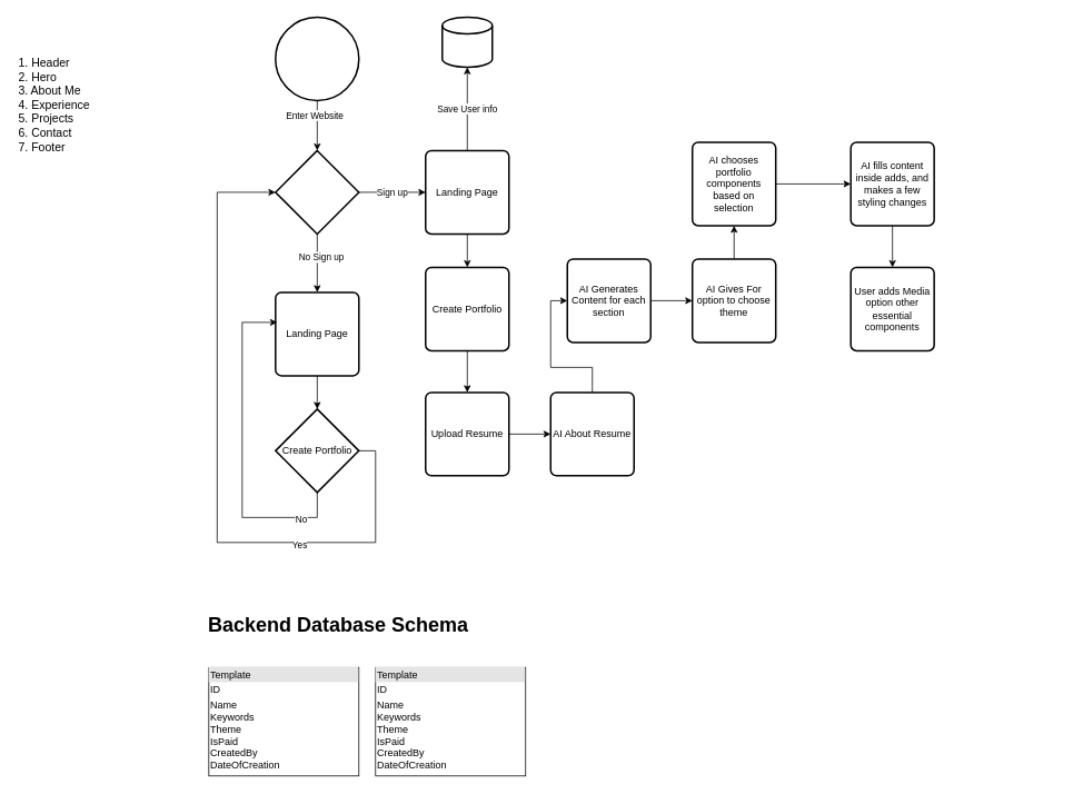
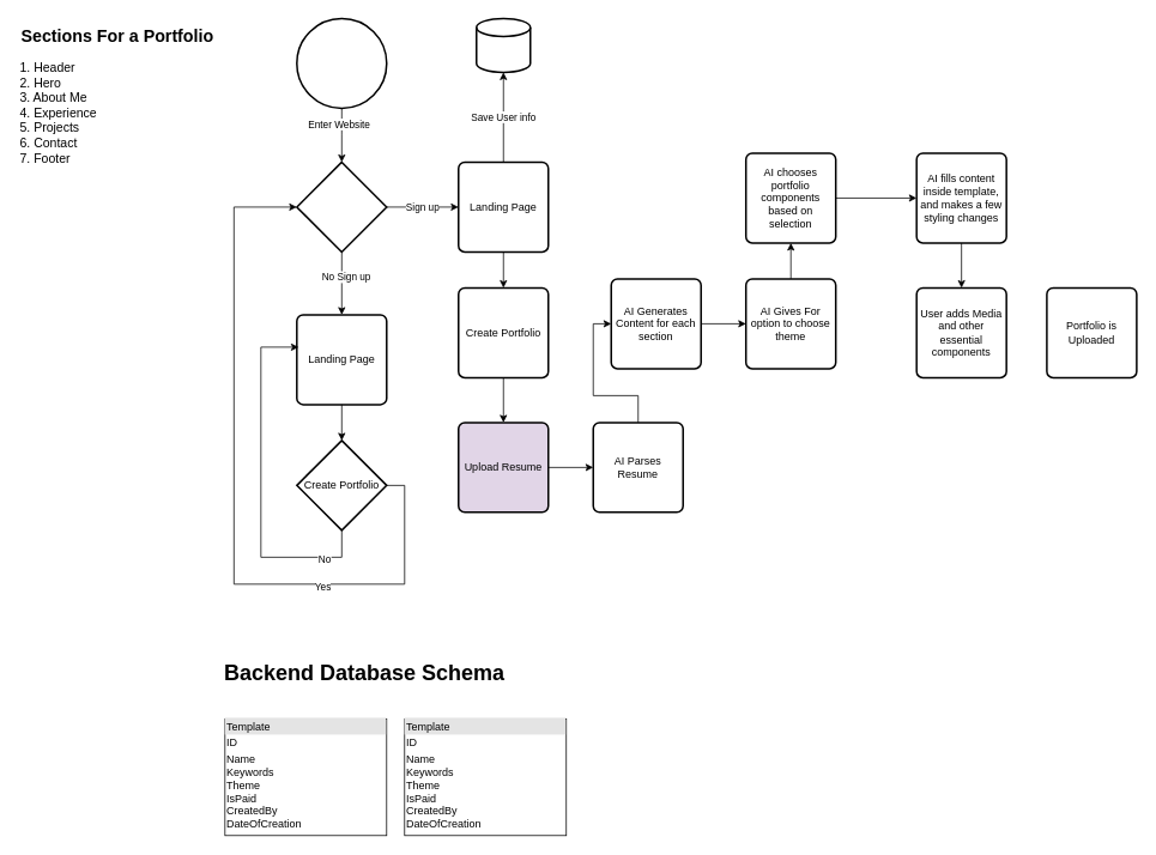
+ <mxCell id="30" value="Sections For a Portfolio" style="text;html=1;align=center;verticalAlign=middle;resizable=0;points=[];autosize=1;strokeColor=none;fillColor=none;fontStyle=1;fontSize=19;" vertex="1" parent="1"><mxGeometry x="20" width="220" height="40" as="geometry" y="20" /></mxCell>
- <mxCell id="37" value="AI fills content inside adds, and makes a few styling changes" style="rounded=1;whiteSpace=wrap;html=1;absoluteArcSize=1;arcSize=14;strokeWidth=2;" vertex="1" parent="1"><mxGeometry x="1020" y="170" width="100" height="100" as="geometry" /></mxCell>
+ <mxCell id="37" value="AI fills content inside template, and makes a few styling changes" style="rounded=1;whiteSpace=wrap;html=1;absoluteArcSize=1;arcSize=14;strokeWidth=2;" vertex="1" parent="1"><mxGeometry x="1020" y="170" width="100" height="100" as="geometry" /></mxCell>
- <mxCell id="38" value="User adds Media option other essential components" style="rounded=1;whiteSpace=wrap;html=1;absoluteArcSize=1;arcSize=14;strokeWidth=2;" vertex="1" parent="1"><mxGeometry x="1020" y="320" width="100" height="100" as="geometry" /></mxCell>
+ <mxCell id="38" value="User adds Media and other essential components" style="rounded=1;whiteSpace=wrap;html=1;absoluteArcSize=1;arcSize=14;strokeWidth=2;" vertex="1" parent="1"><mxGeometry x="1020" y="320" width="100" height="100" as="geometry" /></mxCell>
+ <mxCell id="39" value="Portfolio is Uploaded" style="rounded=1;whiteSpace=wrap;html=1;absoluteArcSize=1;arcSize=14;strokeWidth=2;" vertex="1" parent="1"><mxGeometry x="1165" y="320" width="100" height="100" as="geometry" /></mxCell>
- <mxCell id="22" value="Upload Resume" style="rounded=1;whiteSpace=wrap;html=1;absoluteArcSize=1;arcSize=14;strokeWidth=2;" vertex="1" parent="1"><mxGeometry x="510" y="470" width="100" height="100" as="geometry" /></mxCell>
+ <mxCell id="22" value="Upload Resume" style="rounded=1;whiteSpace=wrap;html=1;absoluteArcSize=1;arcSize=14;strokeWidth=2;fillColor=#e1d5e7;" vertex="1" parent="1"><mxGeometry x="510" y="470" width="100" height="100" as="geometry" /></mxCell>
- <mxCell id="27" value="AI About Resume" style="rounded=1;whiteSpace=wrap;html=1;absoluteArcSize=1;arcSize=14;strokeWidth=2;" vertex="1" parent="1"><mxGeometry x="660" y="470" width="100" height="100" as="geometry" /></mxCell>
+ <mxCell id="27" value="AI Parses Resume" style="rounded=1;whiteSpace=wrap;html=1;absoluteArcSize=1;arcSize=14;strokeWidth=2;" vertex="1" parent="1"><mxGeometry x="660" y="470" width="100" height="100" as="geometry" /></mxCell>
